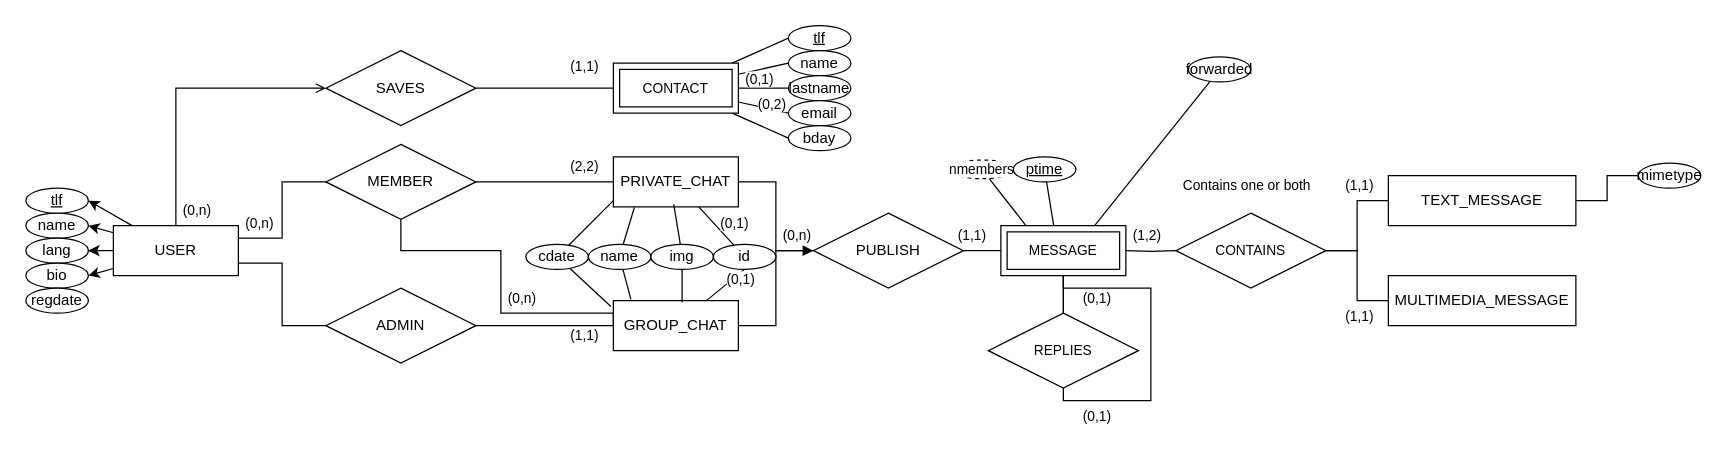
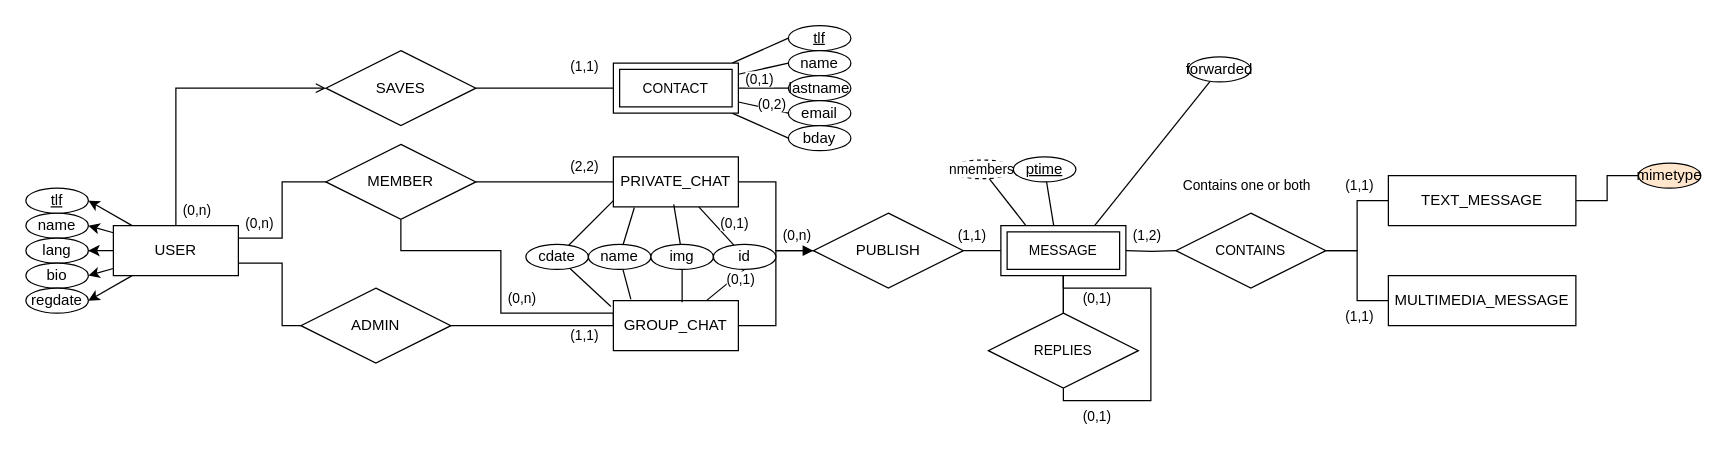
- <mxCell id="88" value="mimetype" style="ellipse;whiteSpace=wrap;html=1;align=center;" vertex="1" parent="1"><mxGeometry x="1310" y="130" width="50" height="20" as="geometry" /></mxCell>
+ <mxCell id="88" value="mimetype" style="ellipse;whiteSpace=wrap;html=1;align=center;fillColor=#ffe6cc;" vertex="1" parent="1"><mxGeometry x="1310" y="130" width="50" height="20" as="geometry" /></mxCell>
+ <mxCell id="6" style="rounded=0;orthogonalLoop=1;jettySize=auto;html=1;entryX=1;entryY=0.5;entryDx=0;entryDy=0;" edge="1" parent="1" source="10" target="14"><mxGeometry relative="1" as="geometry" /></mxCell>
- <mxCell id="26" value="ADMIN" style="shape=rhombus;perimeter=rhombusPerimeter;whiteSpace=wrap;html=1;align=center;" vertex="1" parent="1"><mxGeometry x="260" y="230" width="120" height="60" as="geometry" /></mxCell>
+ <mxCell id="26" value="ADMIN" style="shape=rhombus;perimeter=rhombusPerimeter;whiteSpace=wrap;html=1;align=center;" vertex="1" parent="1"><mxGeometry x="240" y="230" width="120" height="60" as="geometry" /></mxCell>
